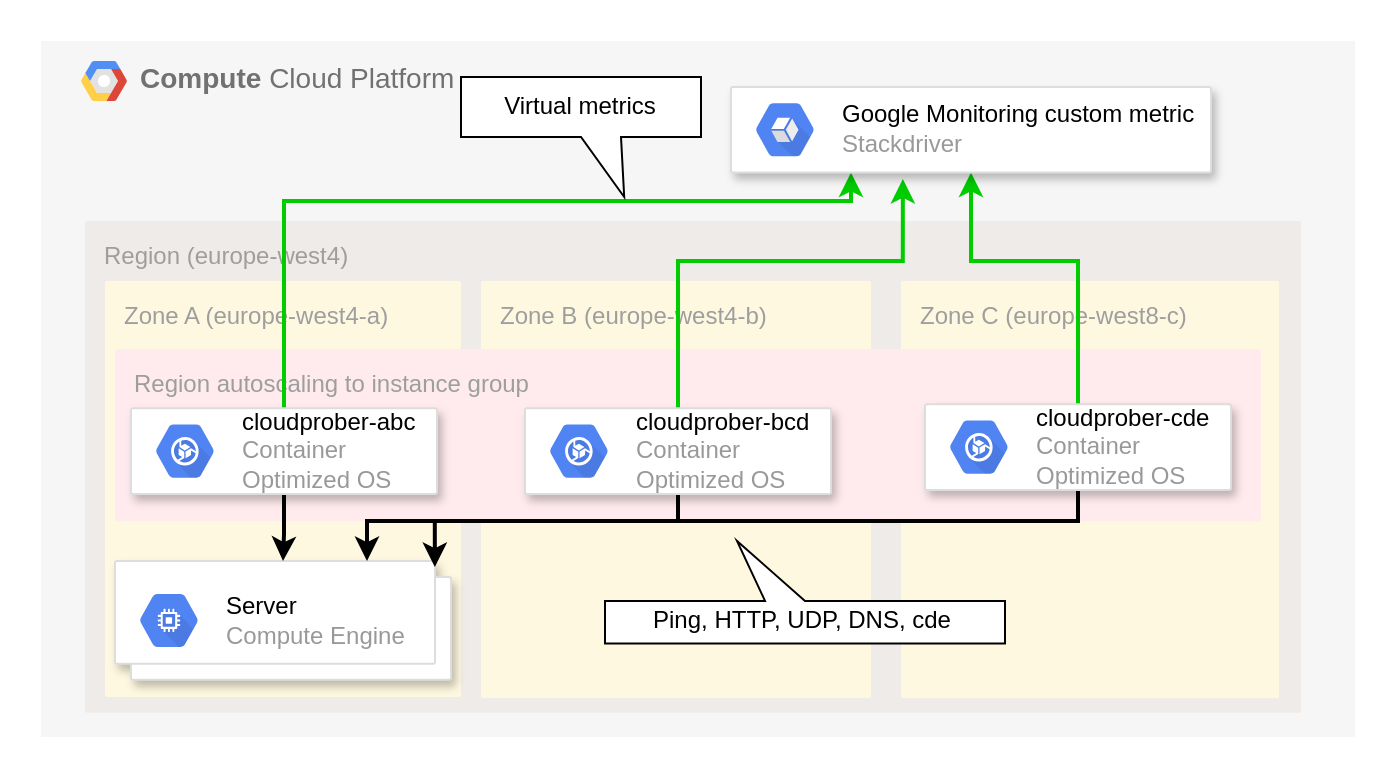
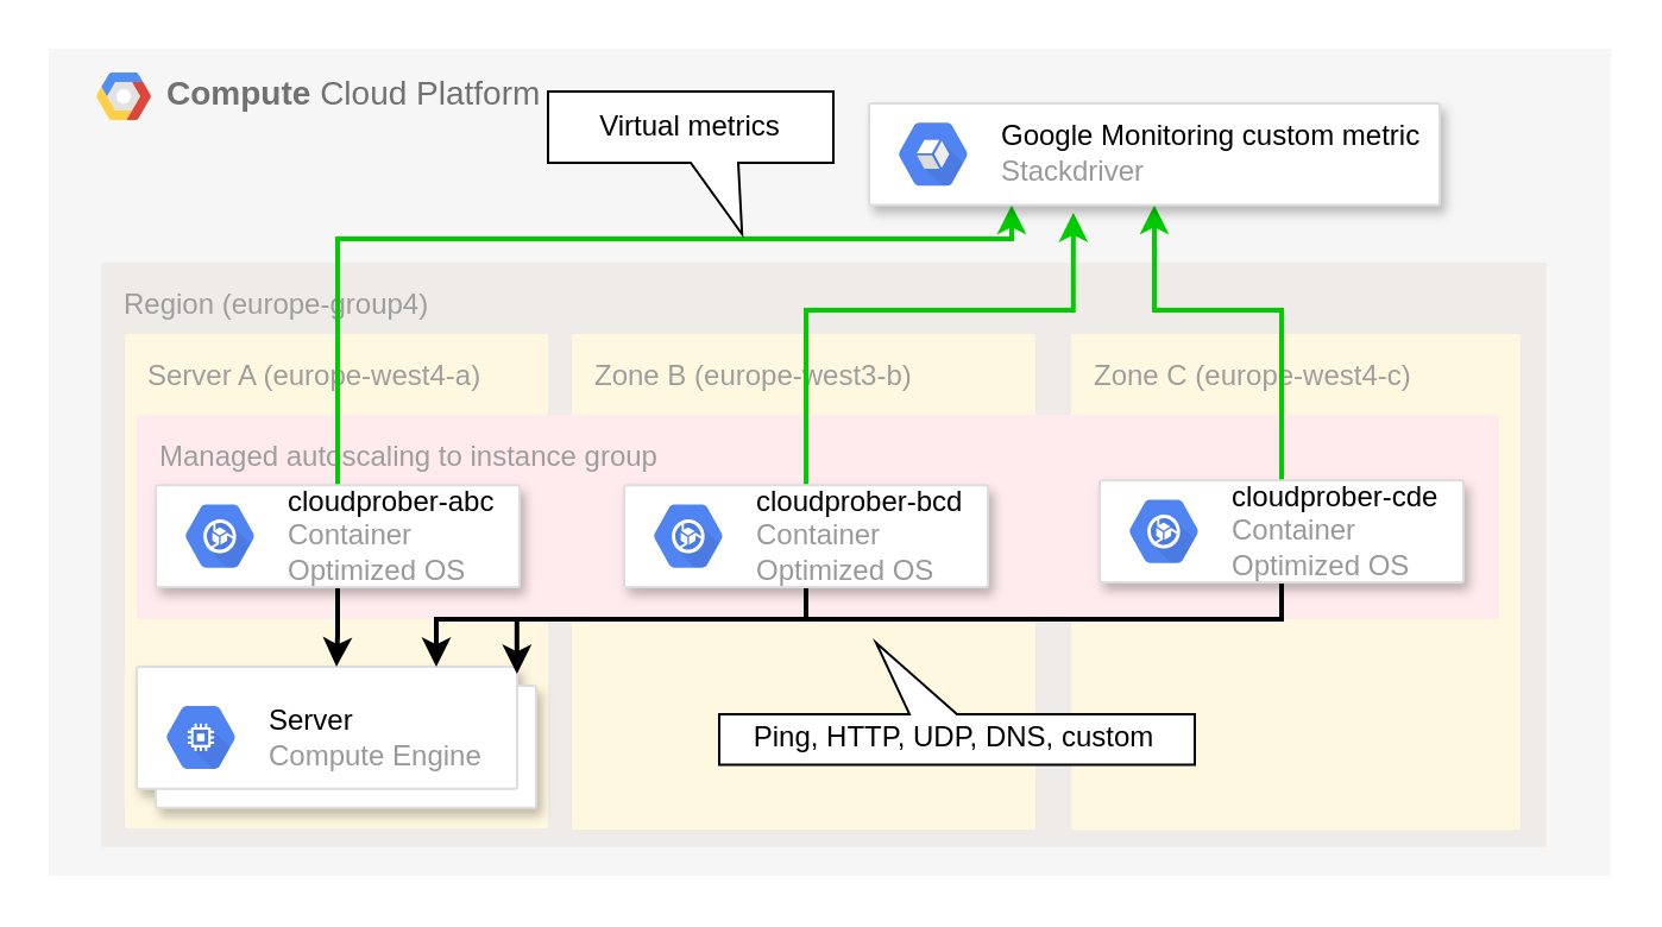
- <mxCell id="4" value="Region (europe-west4)" style="sketch=0;points=[[0,0,0],[0.25,0,0],[0.5,0,0],[0.75,0,0],[1,0,0],[1,0.25,0],[1,0.5,0],[1,0.75,0],[1,1,0],[0.75,1,0],[0.5,1,0],[0.25,1,0],[0,1,0],[0,0.75,0],[0,0.5,0],[0,0.25,0]];rounded=1;absoluteArcSize=1;arcSize=2;html=1;strokeColor=none;gradientColor=none;shadow=0;dashed=0;fontSize=12;fontColor=#9E9E9E;align=left;verticalAlign=top;spacing=10;spacingTop=-4;fillColor=#EFEBE9;" parent="2" vertex="1"><mxGeometry x="22" y="90" width="608" height="245.88" as="geometry" /></mxCell>
+ <mxCell id="4" value="Region (europe-group4)" style="sketch=0;points=[[0,0,0],[0.25,0,0],[0.5,0,0],[0.75,0,0],[1,0,0],[1,0.25,0],[1,0.5,0],[1,0.75,0],[1,1,0],[0.75,1,0],[0.5,1,0],[0.25,1,0],[0,1,0],[0,0.75,0],[0,0.5,0],[0,0.25,0]];rounded=1;absoluteArcSize=1;arcSize=2;html=1;strokeColor=none;gradientColor=none;shadow=0;dashed=0;fontSize=12;fontColor=#9E9E9E;align=left;verticalAlign=top;spacing=10;spacingTop=-4;fillColor=#EFEBE9;" parent="2" vertex="1"><mxGeometry x="22" y="90" width="608" height="245.88" as="geometry" /></mxCell>
- <mxCell id="5" value="Zone A (europe-west4-a)" style="sketch=0;points=[[0,0,0],[0.25,0,0],[0.5,0,0],[0.75,0,0],[1,0,0],[1,0.25,0],[1,0.5,0],[1,0.75,0],[1,1,0],[0.75,1,0],[0.5,1,0],[0.25,1,0],[0,1,0],[0,0.75,0],[0,0.5,0],[0,0.25,0]];rounded=1;absoluteArcSize=1;arcSize=2;html=1;strokeColor=none;gradientColor=none;shadow=0;dashed=0;fontSize=12;fontColor=#9E9E9E;align=left;verticalAlign=top;spacing=10;spacingTop=-4;fillColor=#FFF8E1;" parent="2" vertex="1"><mxGeometry x="32" y="120" width="178" height="208.03" as="geometry" /></mxCell>
+ <mxCell id="5" value="Server A (europe-west4-a)" style="sketch=0;points=[[0,0,0],[0.25,0,0],[0.5,0,0],[0.75,0,0],[1,0,0],[1,0.25,0],[1,0.5,0],[1,0.75,0],[1,1,0],[0.75,1,0],[0.5,1,0],[0.25,1,0],[0,1,0],[0,0.75,0],[0,0.5,0],[0,0.25,0]];rounded=1;absoluteArcSize=1;arcSize=2;html=1;strokeColor=none;gradientColor=none;shadow=0;dashed=0;fontSize=12;fontColor=#9E9E9E;align=left;verticalAlign=top;spacing=10;spacingTop=-4;fillColor=#FFF8E1;" parent="2" vertex="1"><mxGeometry x="32" y="120" width="178" height="208.03" as="geometry" /></mxCell>
- <mxCell id="8" value="Zone B (europe-west4-b)" style="sketch=0;points=[[0,0,0],[0.25,0,0],[0.5,0,0],[0.75,0,0],[1,0,0],[1,0.25,0],[1,0.5,0],[1,0.75,0],[1,1,0],[0.75,1,0],[0.5,1,0],[0.25,1,0],[0,1,0],[0,0.75,0],[0,0.5,0],[0,0.25,0]];rounded=1;absoluteArcSize=1;arcSize=2;html=1;strokeColor=none;gradientColor=none;shadow=0;dashed=0;fontSize=12;fontColor=#9E9E9E;align=left;verticalAlign=top;spacing=10;spacingTop=-4;fillColor=#FFF8E1;" parent="2" vertex="1"><mxGeometry x="220" y="120" width="195" height="208.56" as="geometry" /></mxCell>
+ <mxCell id="8" value="Zone B (europe-west3-b)" style="sketch=0;points=[[0,0,0],[0.25,0,0],[0.5,0,0],[0.75,0,0],[1,0,0],[1,0.25,0],[1,0.5,0],[1,0.75,0],[1,1,0],[0.75,1,0],[0.5,1,0],[0.25,1,0],[0,1,0],[0,0.75,0],[0,0.5,0],[0,0.25,0]];rounded=1;absoluteArcSize=1;arcSize=2;html=1;strokeColor=none;gradientColor=none;shadow=0;dashed=0;fontSize=12;fontColor=#9E9E9E;align=left;verticalAlign=top;spacing=10;spacingTop=-4;fillColor=#FFF8E1;" parent="2" vertex="1"><mxGeometry x="220" y="120" width="195" height="208.56" as="geometry" /></mxCell>
- <mxCell id="9" value="Zone C (europe-west8-c)" style="sketch=0;points=[[0,0,0],[0.25,0,0],[0.5,0,0],[0.75,0,0],[1,0,0],[1,0.25,0],[1,0.5,0],[1,0.75,0],[1,1,0],[0.75,1,0],[0.5,1,0],[0.25,1,0],[0,1,0],[0,0.75,0],[0,0.5,0],[0,0.25,0]];rounded=1;absoluteArcSize=1;arcSize=2;html=1;strokeColor=none;gradientColor=none;shadow=0;dashed=0;fontSize=12;fontColor=#9E9E9E;align=left;verticalAlign=top;spacing=10;spacingTop=-4;fillColor=#FFF8E1;" parent="2" vertex="1"><mxGeometry x="430" y="120" width="189" height="208.64" as="geometry" /></mxCell>
+ <mxCell id="9" value="Zone C (europe-west4-c)" style="sketch=0;points=[[0,0,0],[0.25,0,0],[0.5,0,0],[0.75,0,0],[1,0,0],[1,0.25,0],[1,0.5,0],[1,0.75,0],[1,1,0],[0.75,1,0],[0.5,1,0],[0.25,1,0],[0,1,0],[0,0.75,0],[0,0.5,0],[0,0.25,0]];rounded=1;absoluteArcSize=1;arcSize=2;html=1;strokeColor=none;gradientColor=none;shadow=0;dashed=0;fontSize=12;fontColor=#9E9E9E;align=left;verticalAlign=top;spacing=10;spacingTop=-4;fillColor=#FFF8E1;" parent="2" vertex="1"><mxGeometry x="430" y="120" width="189" height="208.64" as="geometry" /></mxCell>
- <mxCell id="10" value="Region autoscaling to instance group" style="sketch=0;points=[[0,0,0],[0.25,0,0],[0.5,0,0],[0.75,0,0],[1,0,0],[1,0.25,0],[1,0.5,0],[1,0.75,0],[1,1,0],[0.75,1,0],[0.5,1,0],[0.25,1,0],[0,1,0],[0,0.75,0],[0,0.5,0],[0,0.25,0]];rounded=1;absoluteArcSize=1;arcSize=2;html=1;strokeColor=none;gradientColor=none;shadow=0;dashed=0;fontSize=12;fontColor=#9E9E9E;align=left;verticalAlign=top;spacing=10;spacingTop=-4;fillColor=#FFEBEE;" parent="2" vertex="1"><mxGeometry x="37" y="153.97" width="573" height="86.03" as="geometry" /></mxCell>
+ <mxCell id="10" value="Managed autoscaling to instance group" style="sketch=0;points=[[0,0,0],[0.25,0,0],[0.5,0,0],[0.75,0,0],[1,0,0],[1,0.25,0],[1,0.5,0],[1,0.75,0],[1,1,0],[0.75,1,0],[0.5,1,0],[0.25,1,0],[0,1,0],[0,0.75,0],[0,0.5,0],[0,0.25,0]];rounded=1;absoluteArcSize=1;arcSize=2;html=1;strokeColor=none;gradientColor=none;shadow=0;dashed=0;fontSize=12;fontColor=#9E9E9E;align=left;verticalAlign=top;spacing=10;spacingTop=-4;fillColor=#FFEBEE;" parent="2" vertex="1"><mxGeometry x="37" y="153.97" width="573" height="86.03" as="geometry" /></mxCell>
- <mxCell id="24" value="Ping, HTTP, UDP, DNS, cde" style="text;html=1;strokeColor=none;fillColor=none;align=center;verticalAlign=middle;whiteSpace=wrap;rounded=0;fontColor=#000000;" parent="2" vertex="1"><mxGeometry x="283" y="279.5" width="196" height="21.39" as="geometry" /></mxCell>
+ <mxCell id="24" value="Ping, HTTP, UDP, DNS, custom" style="text;html=1;strokeColor=none;fillColor=none;align=center;verticalAlign=middle;whiteSpace=wrap;rounded=0;fontColor=#000000;" parent="2" vertex="1"><mxGeometry x="283" y="279.5" width="196" height="21.39" as="geometry" /></mxCell>
